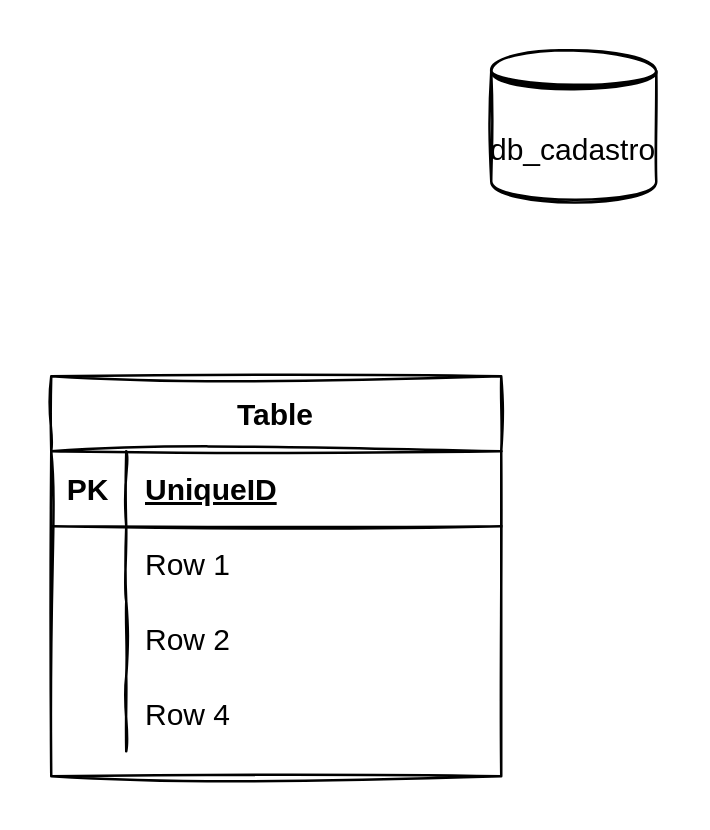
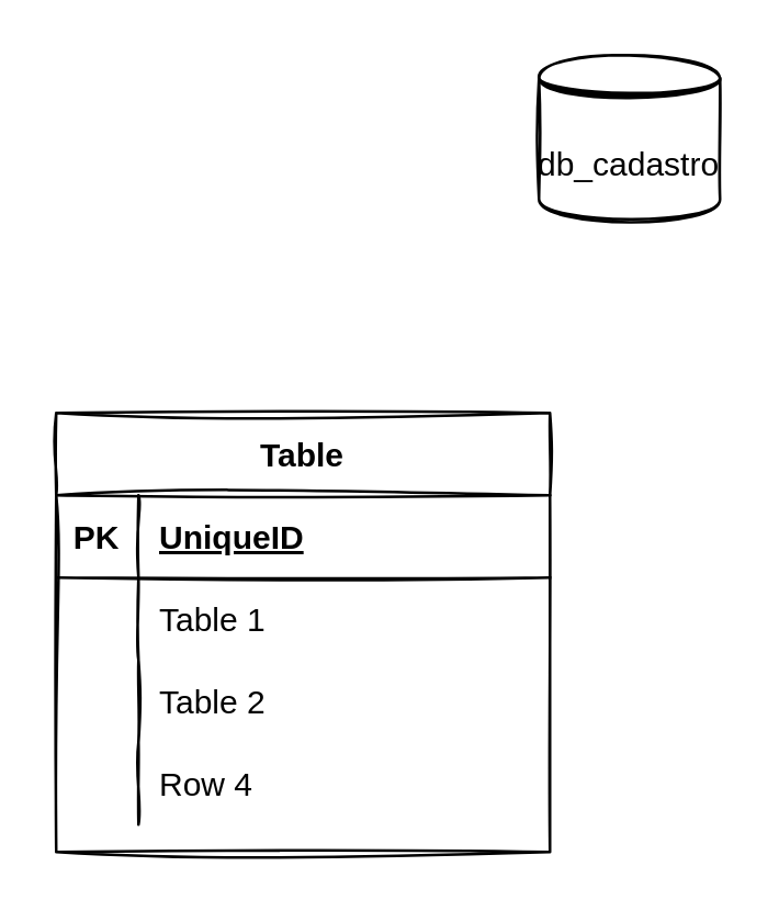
- <mxCell id="8" value="Row 1" style="shape=partialRectangle;connectable=0;fillColor=none;top=0;left=0;bottom=0;right=0;align=left;spacingLeft=6;overflow=hidden;sketch=1;" vertex="1" parent="6"><mxGeometry x="30" width="150" height="30" as="geometry"><mxRectangle width="150" height="30" as="alternateBounds" /></mxGeometry></mxCell>
+ <mxCell id="8" value="Table 1" style="shape=partialRectangle;connectable=0;fillColor=none;top=0;left=0;bottom=0;right=0;align=left;spacingLeft=6;overflow=hidden;sketch=1;" vertex="1" parent="6"><mxGeometry x="30" width="150" height="30" as="geometry"><mxRectangle width="150" height="30" as="alternateBounds" /></mxGeometry></mxCell>
- <mxCell id="11" value="Row 2" style="shape=partialRectangle;connectable=0;fillColor=none;top=0;left=0;bottom=0;right=0;align=left;spacingLeft=6;overflow=hidden;sketch=1;" vertex="1" parent="9"><mxGeometry x="30" width="150" height="30" as="geometry"><mxRectangle width="150" height="30" as="alternateBounds" /></mxGeometry></mxCell>
+ <mxCell id="11" value="Table 2" style="shape=partialRectangle;connectable=0;fillColor=none;top=0;left=0;bottom=0;right=0;align=left;spacingLeft=6;overflow=hidden;sketch=1;" vertex="1" parent="9"><mxGeometry x="30" width="150" height="30" as="geometry"><mxRectangle width="150" height="30" as="alternateBounds" /></mxGeometry></mxCell>
